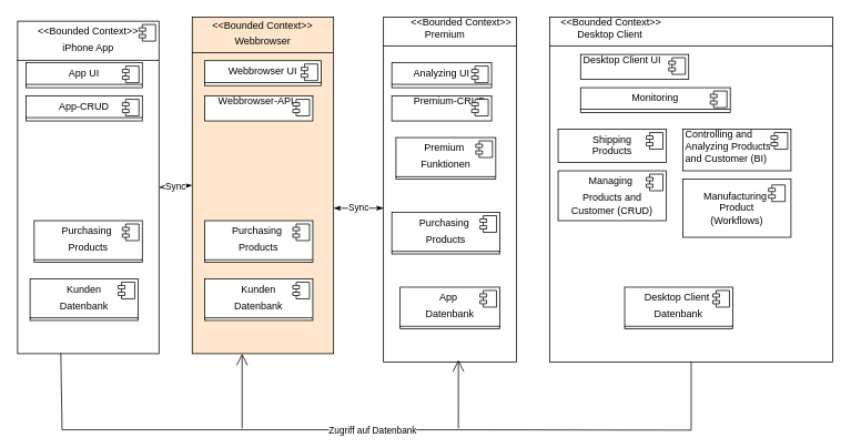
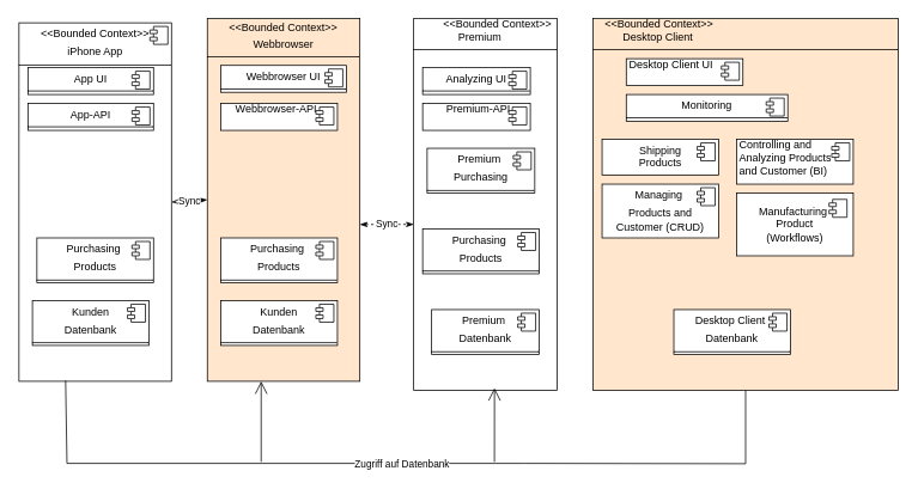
- <mxCell id="4" value="&lt;div&gt;&amp;nbsp;&amp;nbsp;&amp;nbsp; &amp;lt;&amp;lt;Bounded Context&amp;gt;&amp;gt;&lt;/div&gt;&lt;div&gt;&amp;nbsp;&amp;nbsp;&amp;nbsp;&amp;nbsp;&amp;nbsp;&amp;nbsp;&amp;nbsp;&amp;nbsp;&amp;nbsp; Desktop Client&lt;br&gt;&lt;/div&gt;&lt;hr size=&quot;1&quot; style=&quot;border-style:solid;&quot;&gt;&lt;div style=&quot;height:2px;&quot;&gt;&lt;/div&gt;" style="verticalAlign=top;align=left;overflow=fill;html=1;whiteSpace=wrap;" parent="1" vertex="1"><mxGeometry x="660" y="20" width="340" height="415" as="geometry" /></mxCell>
+ <mxCell id="4" value="&lt;div&gt;&amp;nbsp;&amp;nbsp;&amp;nbsp; &amp;lt;&amp;lt;Bounded Context&amp;gt;&amp;gt;&lt;/div&gt;&lt;div&gt;&amp;nbsp;&amp;nbsp;&amp;nbsp;&amp;nbsp;&amp;nbsp;&amp;nbsp;&amp;nbsp;&amp;nbsp;&amp;nbsp; Desktop Client&lt;br&gt;&lt;/div&gt;&lt;hr size=&quot;1&quot; style=&quot;border-style:solid;&quot;&gt;&lt;div style=&quot;height:2px;&quot;&gt;&lt;/div&gt;" style="verticalAlign=top;align=left;overflow=fill;html=1;whiteSpace=wrap;fillColor=#ffe6cc;" parent="1" vertex="1"><mxGeometry x="660" y="20" width="340" height="415" as="geometry" /></mxCell>
- <mxCell id="25" value="&lt;p style=&quot;margin:0px;margin-top:6px;text-align:center;&quot;&gt;App-CRUD&lt;br&gt;&lt;/p&gt;&lt;hr size=&quot;1&quot; style=&quot;border-style:solid;&quot;&gt;&lt;p style=&quot;margin:0px;margin-left:8px;&quot;&gt;&lt;br&gt;&lt;br&gt;&lt;/p&gt;" style="align=left;overflow=fill;html=1;dropTarget=0;whiteSpace=wrap;" parent="1" vertex="1"><mxGeometry x="30" y="115" width="140" height="30" as="geometry" /></mxCell>
+ <mxCell id="25" value="&lt;p style=&quot;margin:0px;margin-top:6px;text-align:center;&quot;&gt;App-API&lt;br&gt;&lt;/p&gt;&lt;hr size=&quot;1&quot; style=&quot;border-style:solid;&quot;&gt;&lt;p style=&quot;margin:0px;margin-left:8px;&quot;&gt;&lt;br&gt;&lt;br&gt;&lt;/p&gt;" style="align=left;overflow=fill;html=1;dropTarget=0;whiteSpace=wrap;" parent="1" vertex="1"><mxGeometry x="30" y="115" width="140" height="30" as="geometry" /></mxCell>
- <mxCell id="9" value="&amp;nbsp;&amp;nbsp;&amp;nbsp;&amp;nbsp;&amp;nbsp;&amp;nbsp;&amp;nbsp; Premium-CRUD" style="align=left;overflow=fill;html=1;dropTarget=0;whiteSpace=wrap;" parent="1" vertex="1"><mxGeometry x="470" y="115" width="120" height="30" as="geometry" /></mxCell>
+ <mxCell id="9" value="&amp;nbsp;&amp;nbsp;&amp;nbsp;&amp;nbsp;&amp;nbsp;&amp;nbsp;&amp;nbsp; Premium-API" style="align=left;overflow=fill;html=1;dropTarget=0;whiteSpace=wrap;" parent="1" vertex="1"><mxGeometry x="470" y="115" width="120" height="30" as="geometry" /></mxCell>
- <mxCell id="11" value="&lt;p style=&quot;margin:0px;margin-top:6px;text-align:center;&quot;&gt;Premium&amp;nbsp;&lt;/p&gt;&lt;p style=&quot;margin:0px;margin-top:6px;text-align:center;&quot;&gt;Funktionen&lt;br&gt;&lt;/p&gt;&lt;hr size=&quot;1&quot; style=&quot;border-style:solid;&quot;&gt;&lt;p style=&quot;margin:0px;margin-left:8px;&quot;&gt;&lt;br&gt;&lt;br&gt;&lt;/p&gt;" style="align=left;overflow=fill;html=1;dropTarget=0;whiteSpace=wrap;" parent="1" vertex="1"><mxGeometry x="475" y="165" width="120" height="50" as="geometry" /></mxCell>
+ <mxCell id="11" value="&lt;p style=&quot;margin:0px;margin-top:6px;text-align:center;&quot;&gt;Premium&amp;nbsp;&lt;/p&gt;&lt;p style=&quot;margin:0px;margin-top:6px;text-align:center;&quot;&gt;Purchasing&lt;br&gt;&lt;/p&gt;&lt;hr size=&quot;1&quot; style=&quot;border-style:solid;&quot;&gt;&lt;p style=&quot;margin:0px;margin-left:8px;&quot;&gt;&lt;br&gt;&lt;br&gt;&lt;/p&gt;" style="align=left;overflow=fill;html=1;dropTarget=0;whiteSpace=wrap;" parent="1" vertex="1"><mxGeometry x="475" y="165" width="120" height="50" as="geometry" /></mxCell>
- <mxCell id="47" value="Sync" style="endArrow=classicThin;startArrow=classicThin;endFill=1;startFill=1;html=1;rounded=0;exitX=1;exitY=0.568;exitDx=0;exitDy=0;exitPerimeter=0;entryX=0;entryY=0.554;entryDx=0;entryDy=0;entryPerimeter=0;" parent="1" source="2" target="3" edge="1"><mxGeometry width="160" relative="1" as="geometry"><mxPoint x="499" y="245" as="sourcePoint" /><mxPoint x="570" y="245" as="targetPoint" /></mxGeometry></mxCell>
+ <mxCell id="47" value="Sync" style="endArrow=classicThin;startArrow=classicThin;endFill=1;startFill=1;html=1;rounded=0;exitX=1;exitY=0.568;exitDx=0;exitDy=0;exitPerimeter=0;entryX=0;entryY=0.554;entryDx=0;entryDy=0;entryPerimeter=0;dashed=1;" parent="1" source="2" target="3" edge="1"><mxGeometry width="160" relative="1" as="geometry"><mxPoint x="499" y="245" as="sourcePoint" /><mxPoint x="570" y="245" as="targetPoint" /></mxGeometry></mxCell>
- <mxCell id="17" value="&lt;p style=&quot;margin:0px;margin-top:6px;text-align:center;&quot;&gt;App&amp;nbsp;&lt;/p&gt;&lt;p style=&quot;margin:0px;margin-top:6px;text-align:center;&quot;&gt;Datenbank&lt;br&gt;&lt;/p&gt;&lt;hr size=&quot;1&quot; style=&quot;border-style:solid;&quot;&gt;&lt;p style=&quot;margin:0px;margin-left:8px;&quot;&gt;&lt;br&gt;&lt;br&gt;&lt;/p&gt;" style="align=left;overflow=fill;html=1;dropTarget=0;whiteSpace=wrap;" parent="1" vertex="1"><mxGeometry x="480" y="345" width="120" height="50" as="geometry" /></mxCell>
+ <mxCell id="17" value="&lt;p style=&quot;margin:0px;margin-top:6px;text-align:center;&quot;&gt;Premium&amp;nbsp;&lt;/p&gt;&lt;p style=&quot;margin:0px;margin-top:6px;text-align:center;&quot;&gt;Datenbank&lt;br&gt;&lt;/p&gt;&lt;hr size=&quot;1&quot; style=&quot;border-style:solid;&quot;&gt;&lt;p style=&quot;margin:0px;margin-left:8px;&quot;&gt;&lt;br&gt;&lt;br&gt;&lt;/p&gt;" style="align=left;overflow=fill;html=1;dropTarget=0;whiteSpace=wrap;" parent="1" vertex="1"><mxGeometry x="480" y="345" width="120" height="50" as="geometry" /></mxCell>
